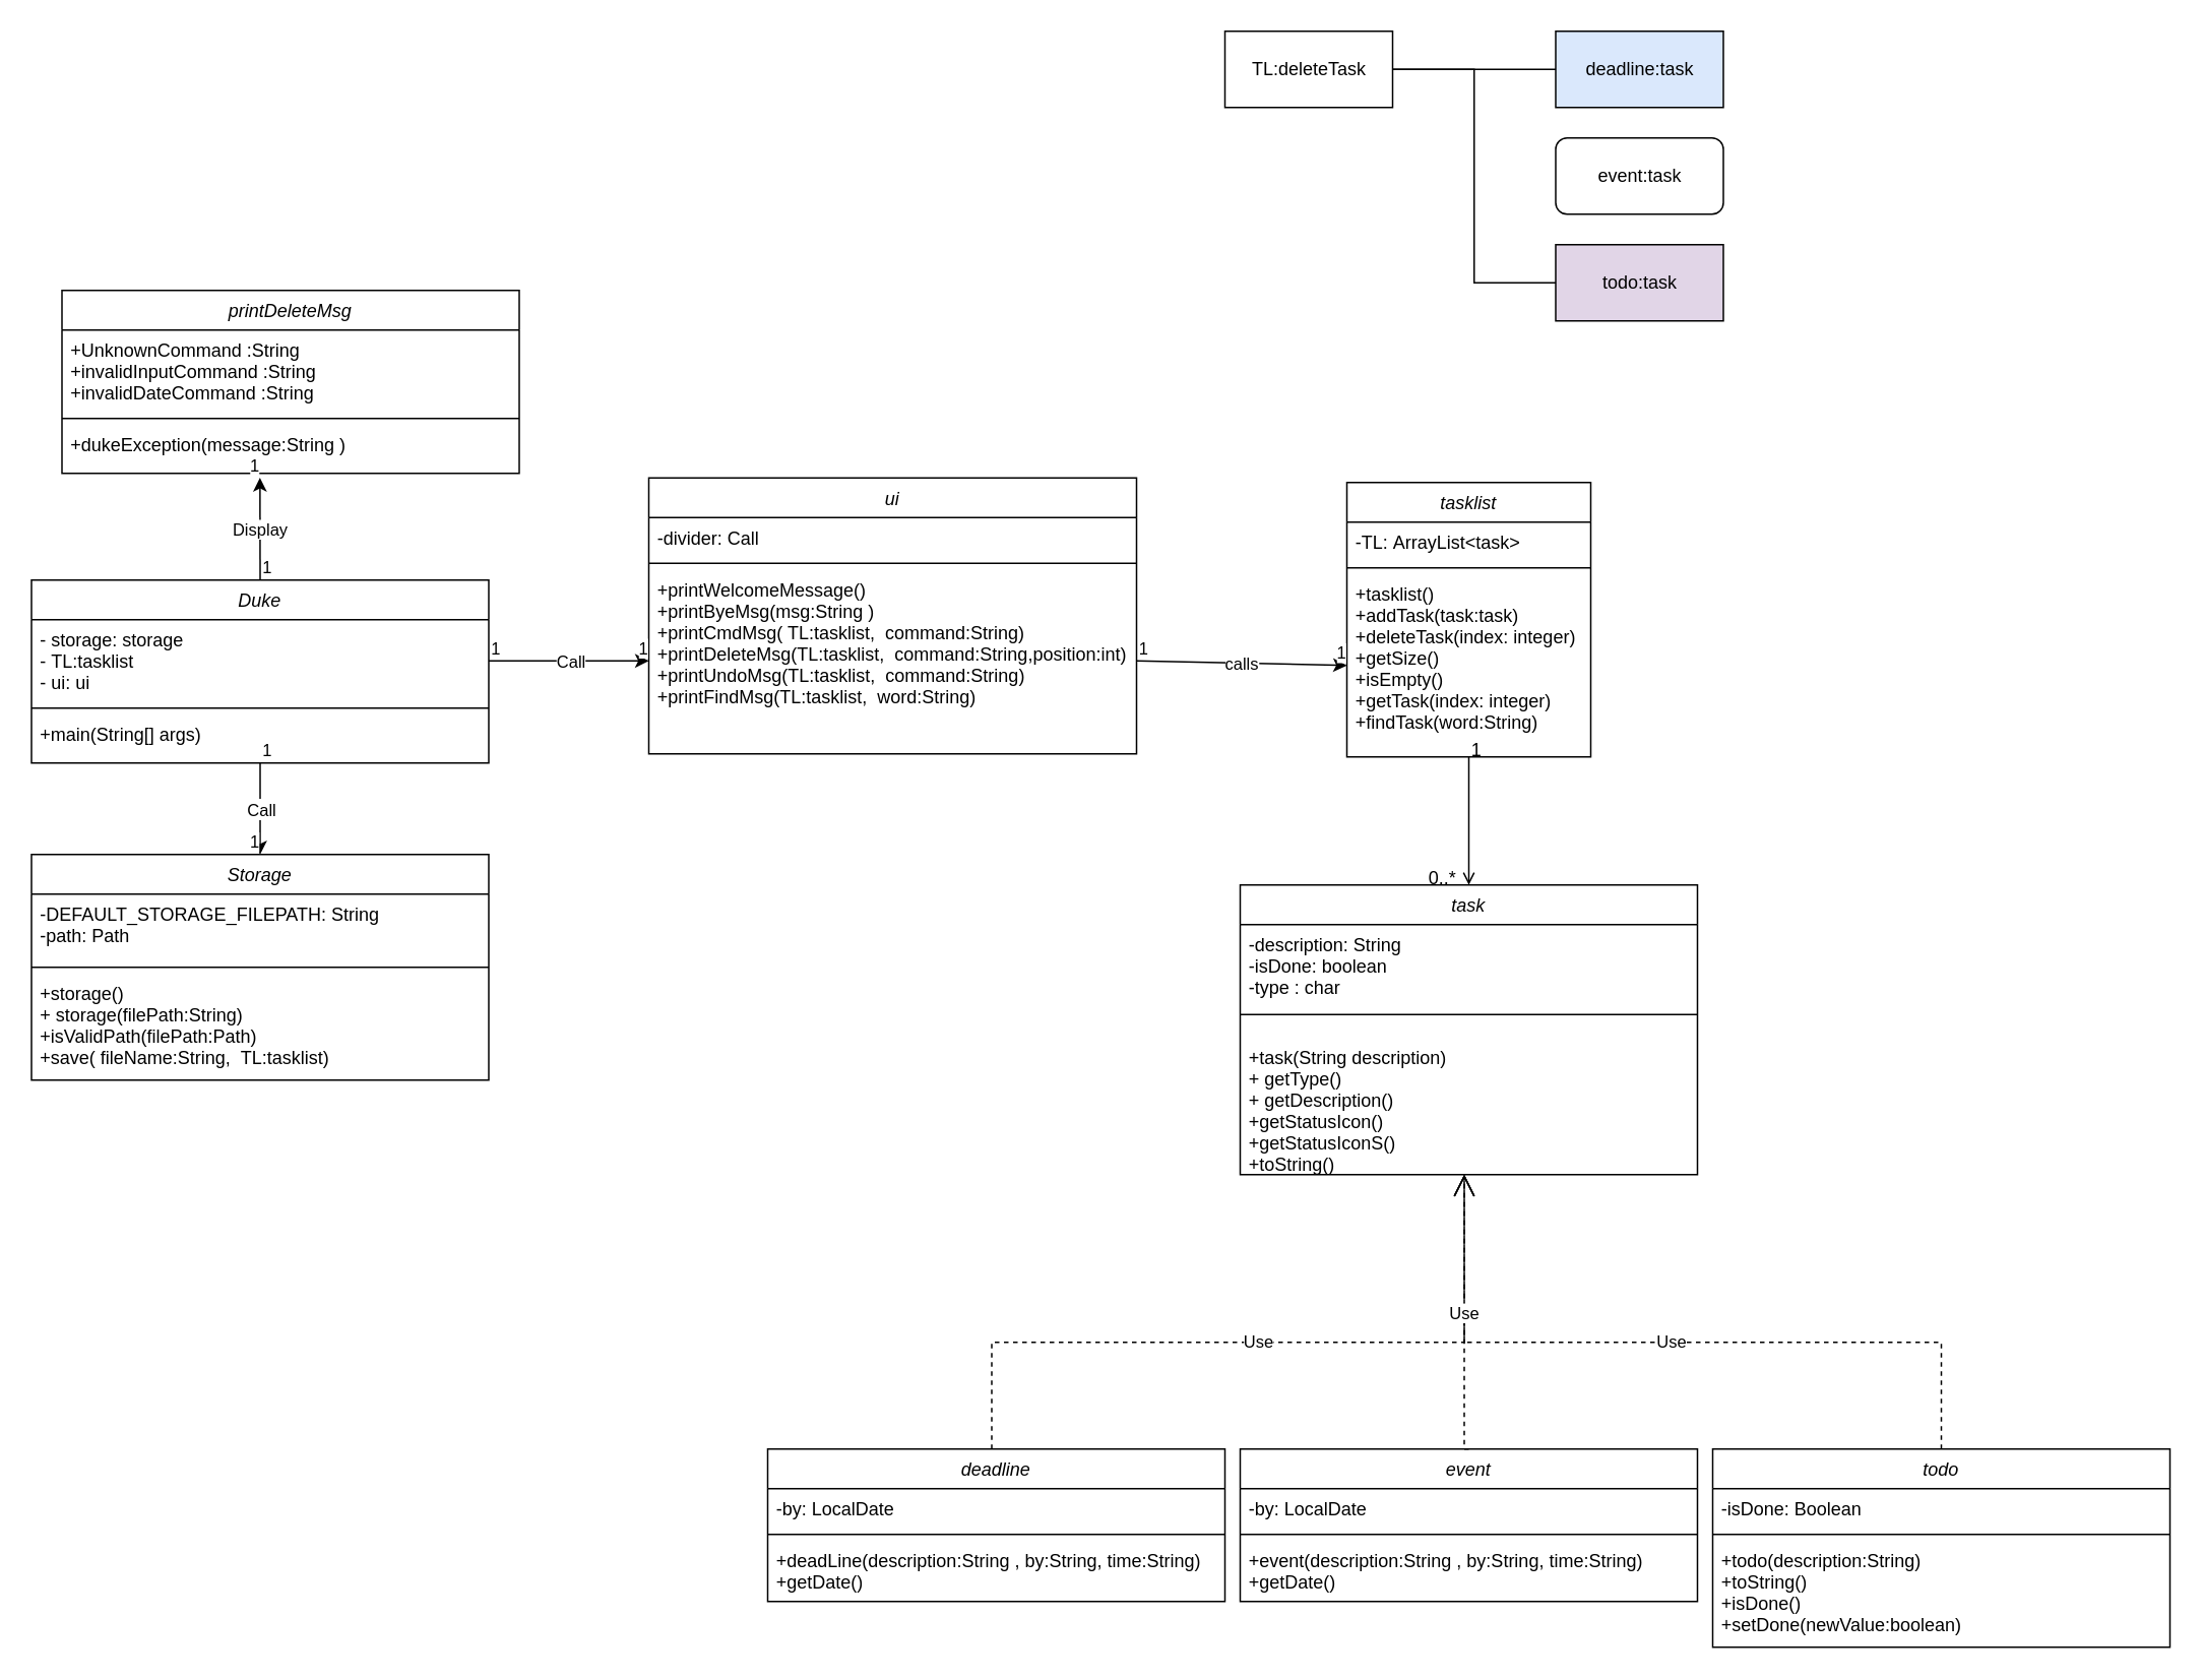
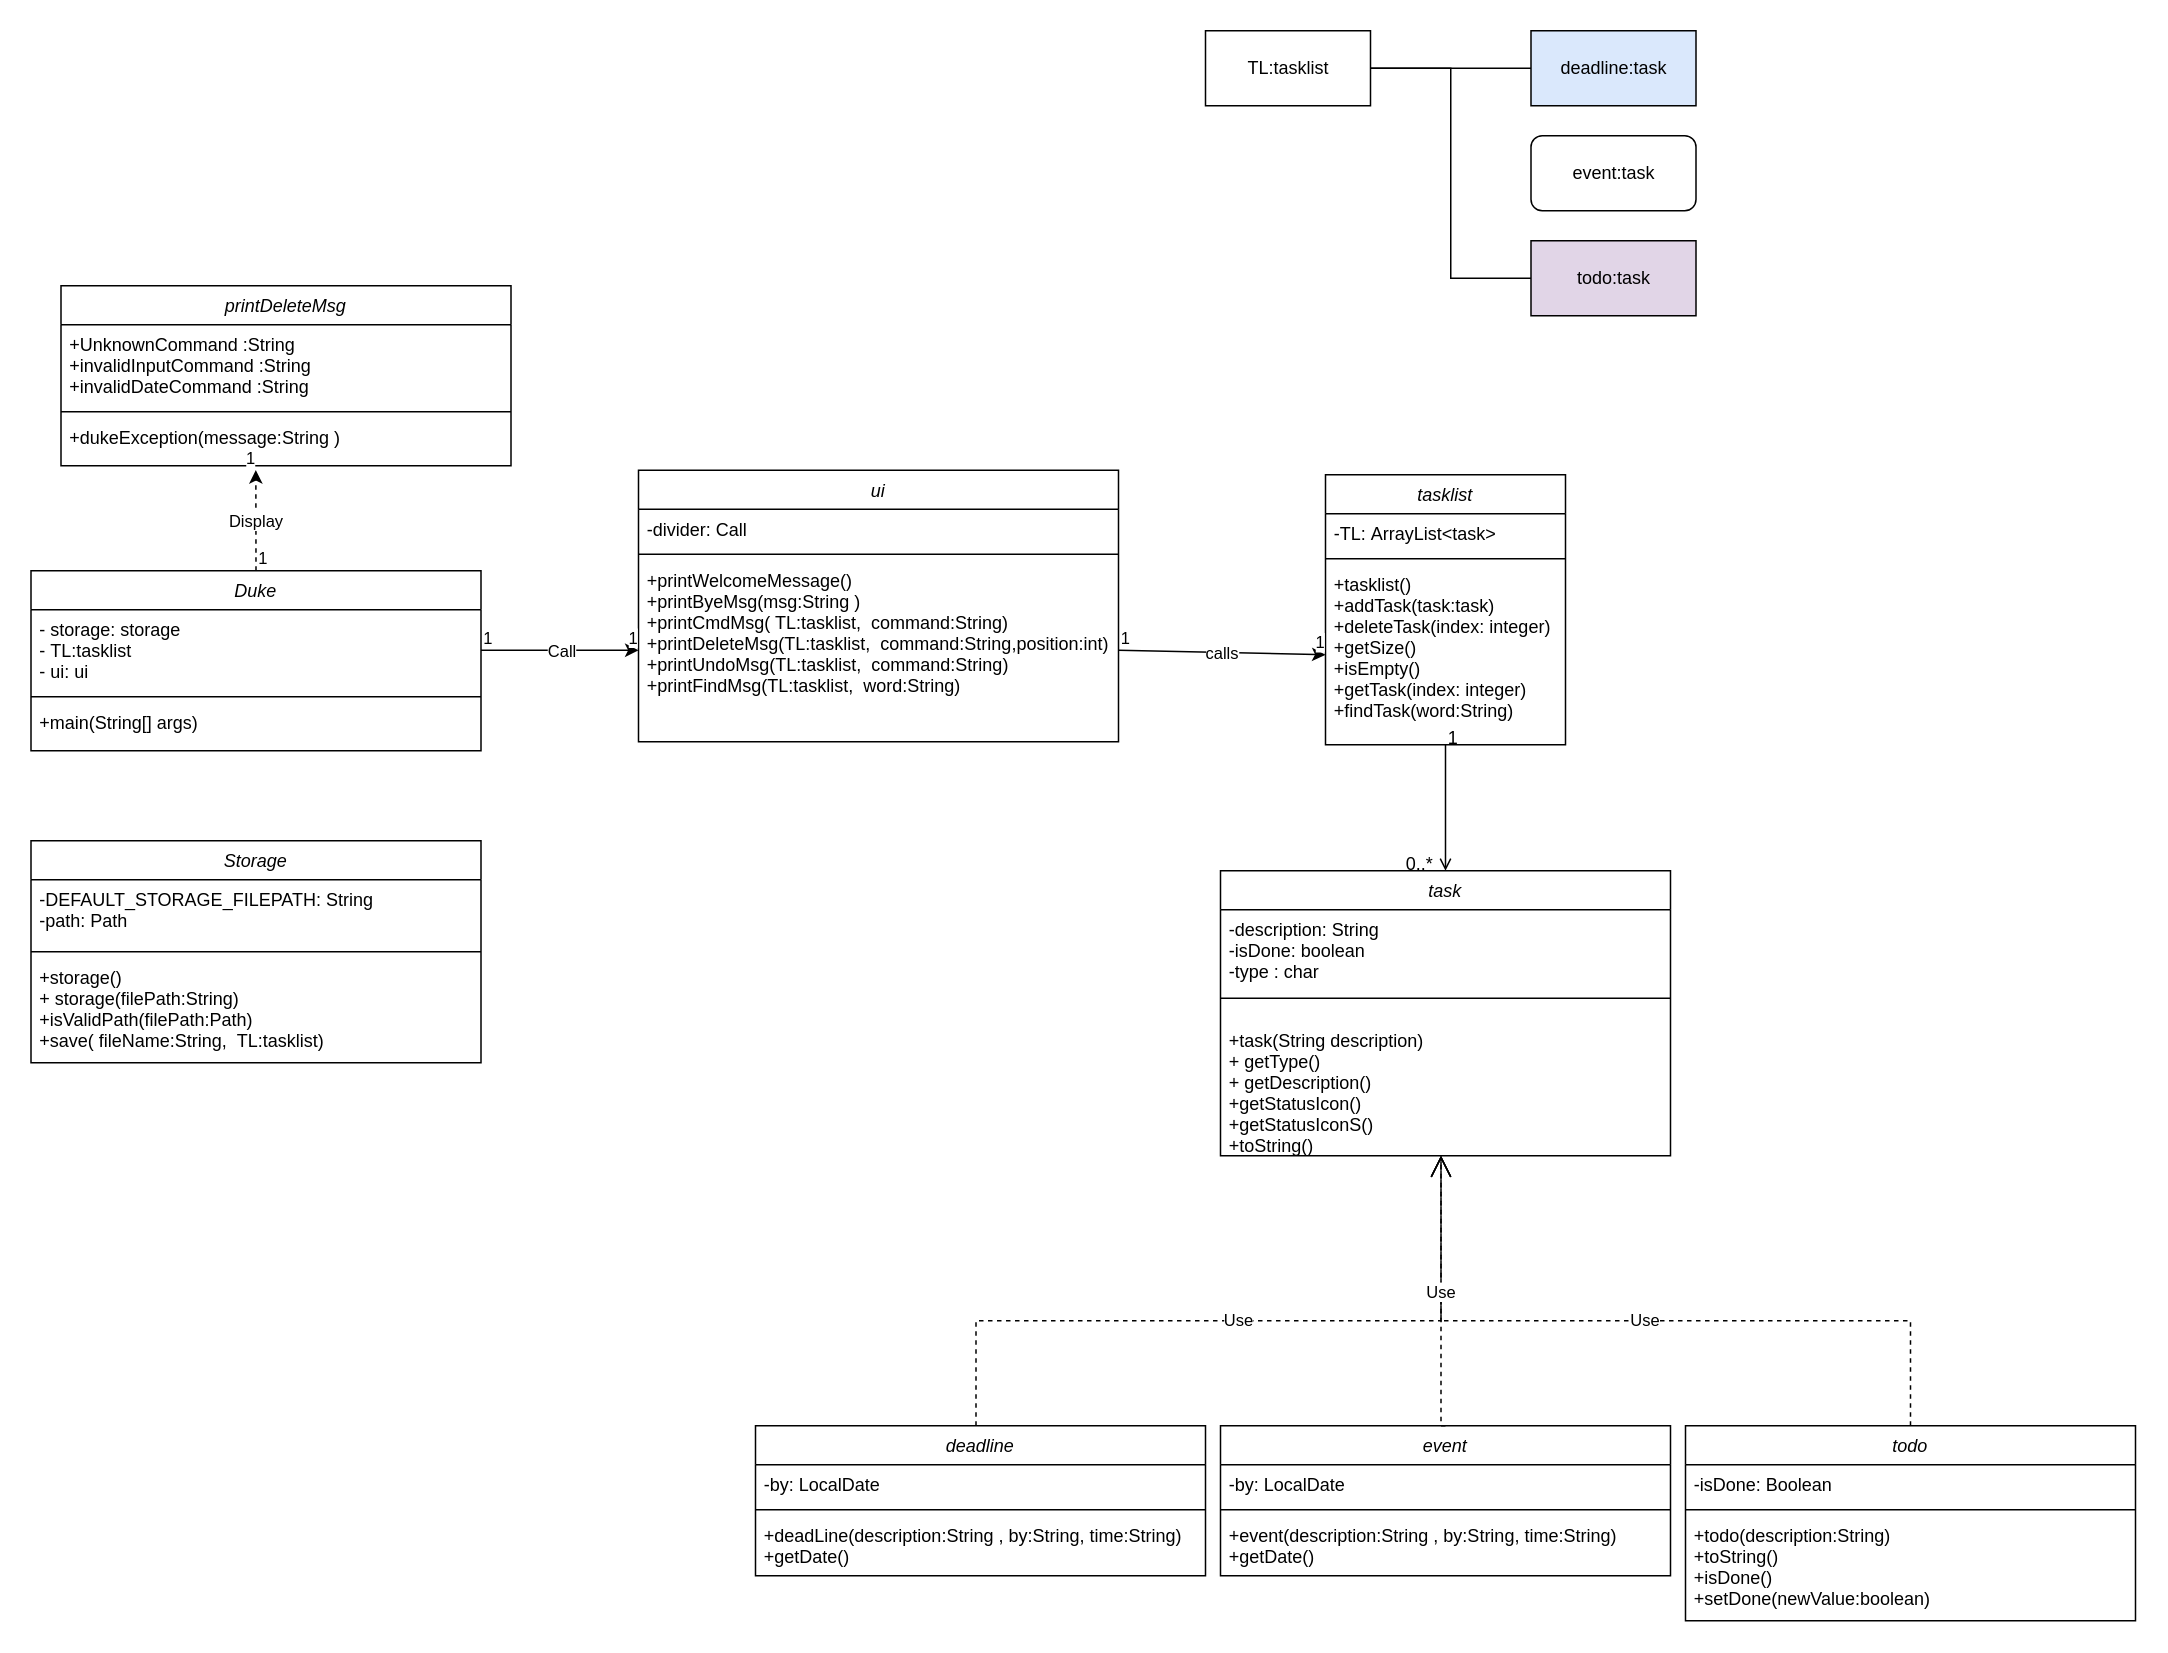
- <mxCell id="61" value="TL:deleteTask" style="html=1;" vertex="1" parent="1"><mxGeometry x="803" y="20" width="110" height="50" as="geometry" /></mxCell>
+ <mxCell id="61" value="TL:tasklist" style="html=1;" vertex="1" parent="1"><mxGeometry x="803" y="20" width="110" height="50" as="geometry" /></mxCell>
- <mxCell id="51" value="" style="endArrow=classic;html=1;rounded=0;entryX=0.433;entryY=1.09;entryDx=0;entryDy=0;entryPerimeter=0;exitX=0.5;exitY=0;exitDx=0;exitDy=0;" edge="1" parent="1" source="38" target="37"><mxGeometry relative="1" as="geometry"><mxPoint x="550" y="380" as="sourcePoint" /><mxPoint x="710" y="380" as="targetPoint" /></mxGeometry></mxCell>
+ <mxCell id="51" value="" style="endArrow=classic;html=1;rounded=0;entryX=0.433;entryY=1.09;entryDx=0;entryDy=0;entryPerimeter=0;exitX=0.5;exitY=0;exitDx=0;exitDy=0;dashed=1;" edge="1" parent="1" source="38" target="37"><mxGeometry relative="1" as="geometry"><mxPoint x="550" y="380" as="sourcePoint" /><mxPoint x="710" y="380" as="targetPoint" /></mxGeometry></mxCell>
- <mxCell id="47" value="c" style="endArrow=classic;html=1;rounded=0;entryX=0.5;entryY=0;entryDx=0;entryDy=0;" edge="1" parent="1" source="41" target="30"><mxGeometry relative="1" as="geometry"><mxPoint x="330" y="443" as="sourcePoint" /><mxPoint x="560" y="443" as="targetPoint" /></mxGeometry></mxCell>
- <mxCell id="48" value="Call" style="edgeLabel;resizable=0;html=1;align=center;verticalAlign=middle;" connectable="0" vertex="1" parent="47"><mxGeometry relative="1" as="geometry" /></mxCell>
- <mxCell id="49" value="1" style="edgeLabel;resizable=0;html=1;align=left;verticalAlign=bottom;" connectable="0" vertex="1" parent="47"><mxGeometry x="-1" relative="1" as="geometry" /></mxCell>
- <mxCell id="50" value="1" style="edgeLabel;resizable=0;html=1;align=right;verticalAlign=bottom;" connectable="0" vertex="1" parent="47"><mxGeometry x="1" relative="1" as="geometry" /></mxCell>
